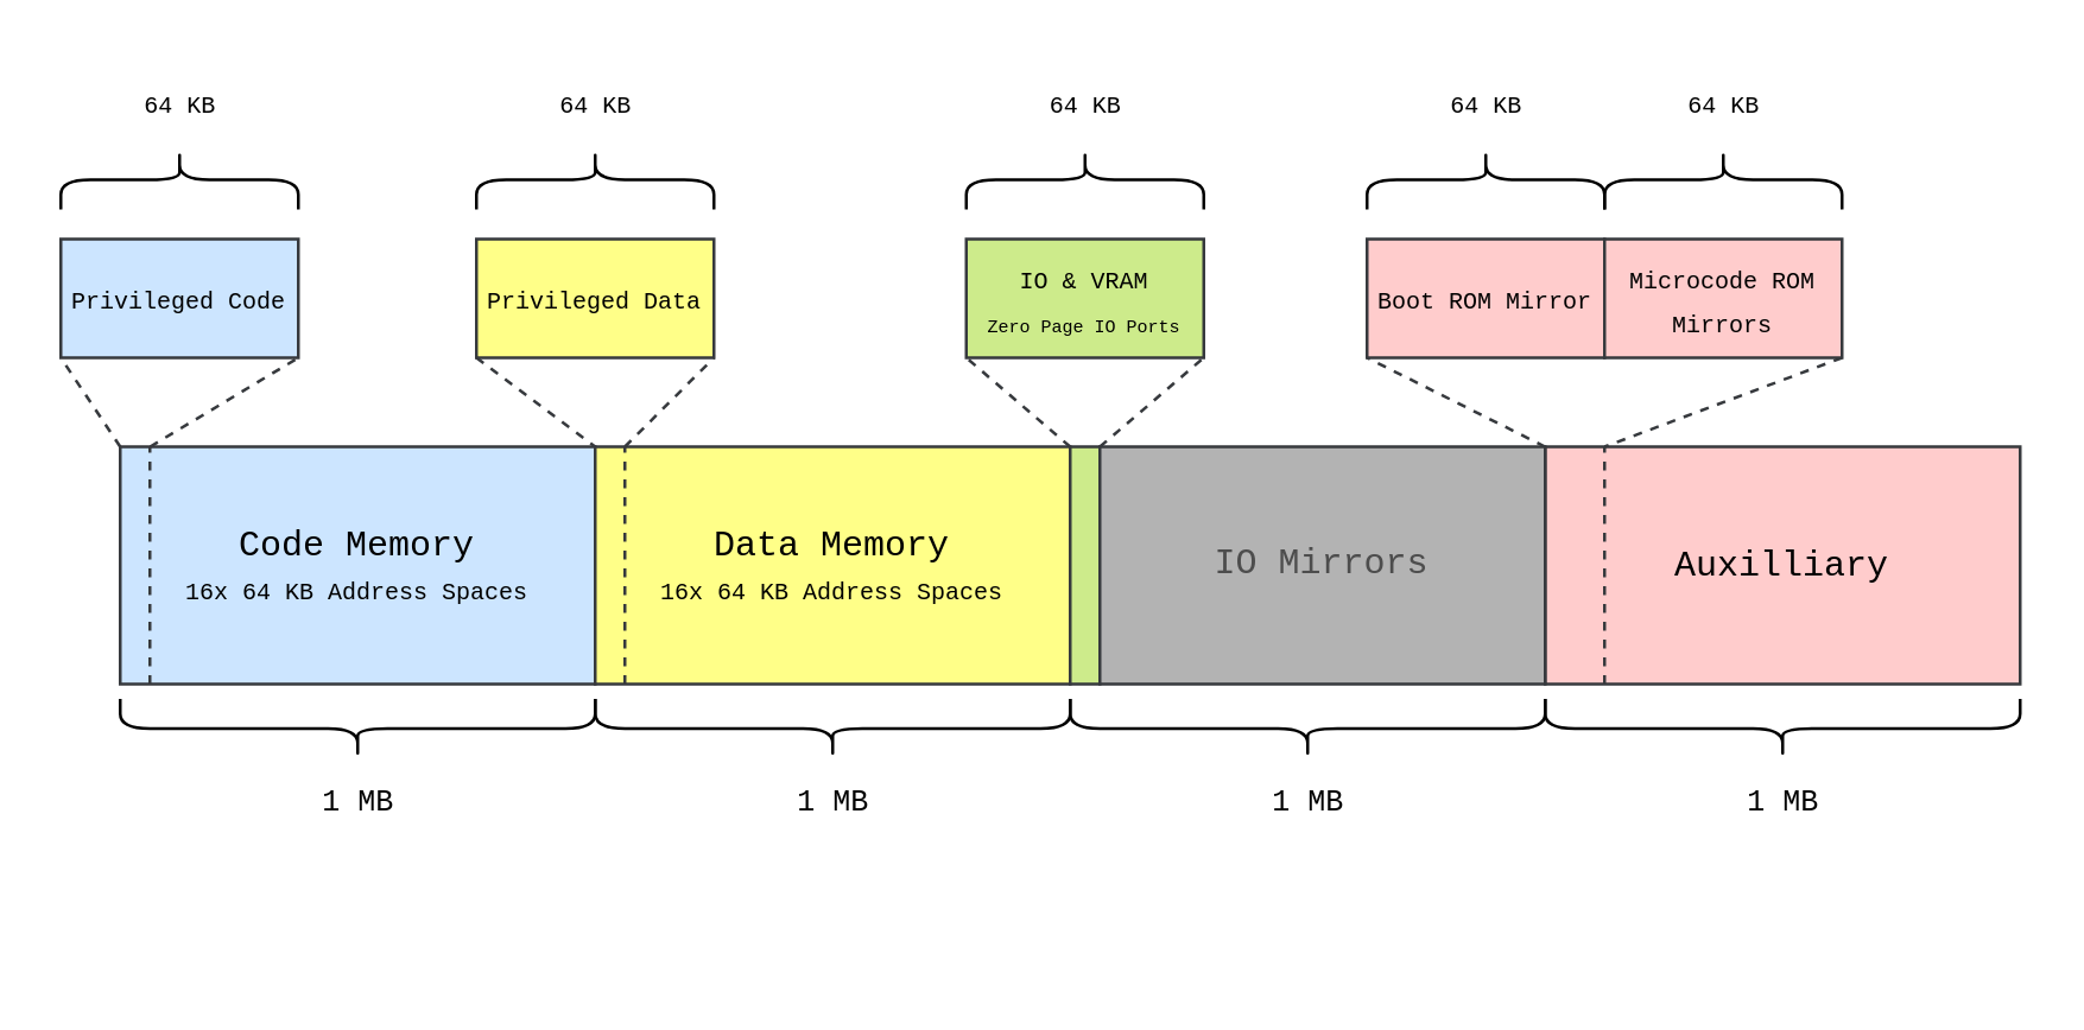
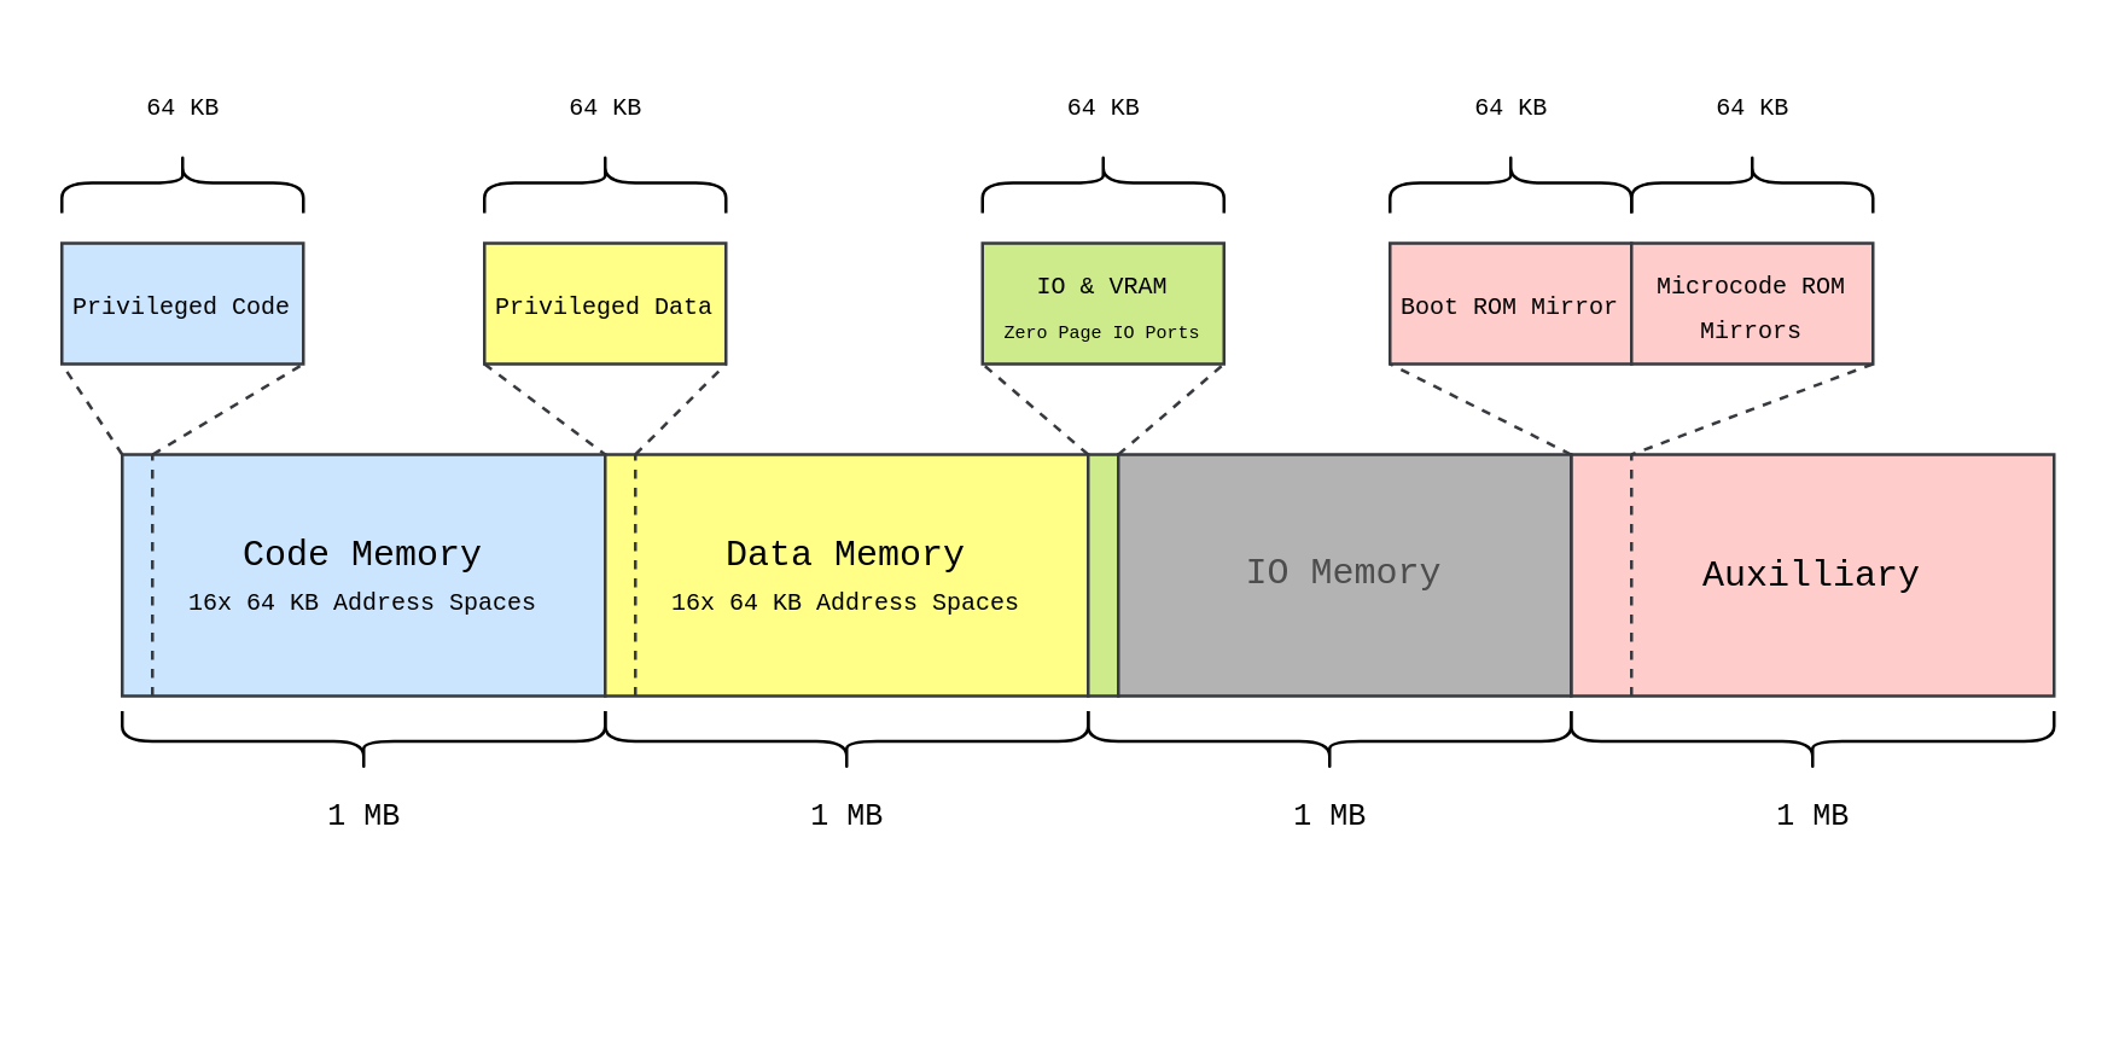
- <mxCell id="24" value="&lt;font color=&quot;#4d4d4d&quot;&gt;IO Mirrors&lt;/font&gt;" style="rounded=0;whiteSpace=wrap;html=1;shadow=0;glass=0;sketch=0;fontFamily=Courier New;fontSize=12;strokeColor=#36393D;strokeWidth=1;fillColor=#B3B3B3;gradientDirection=radial;" vertex="1" parent="1"><mxGeometry x="370" y="150" width="150" height="80" as="geometry" /></mxCell>
+ <mxCell id="24" value="&lt;font color=&quot;#4d4d4d&quot;&gt;IO Memory&lt;/font&gt;" style="rounded=0;whiteSpace=wrap;html=1;shadow=0;glass=0;sketch=0;fontFamily=Courier New;fontSize=12;strokeColor=#36393D;strokeWidth=1;fillColor=#B3B3B3;gradientDirection=radial;" vertex="1" parent="1"><mxGeometry x="370" y="150" width="150" height="80" as="geometry" /></mxCell>
